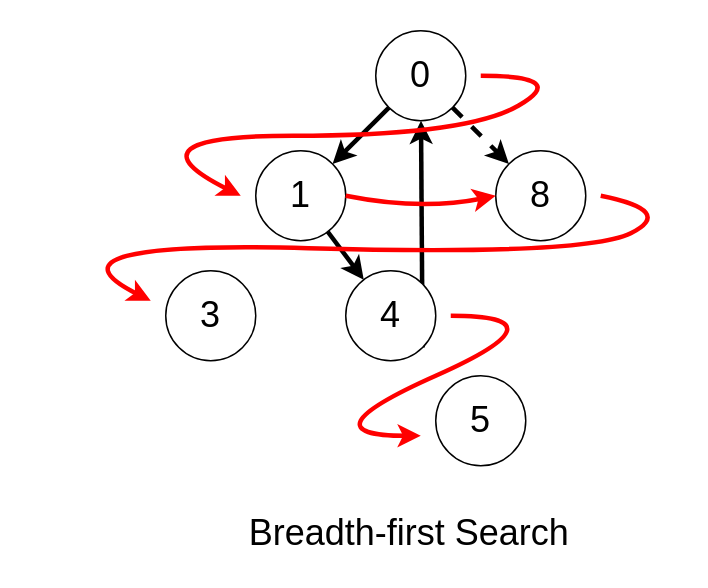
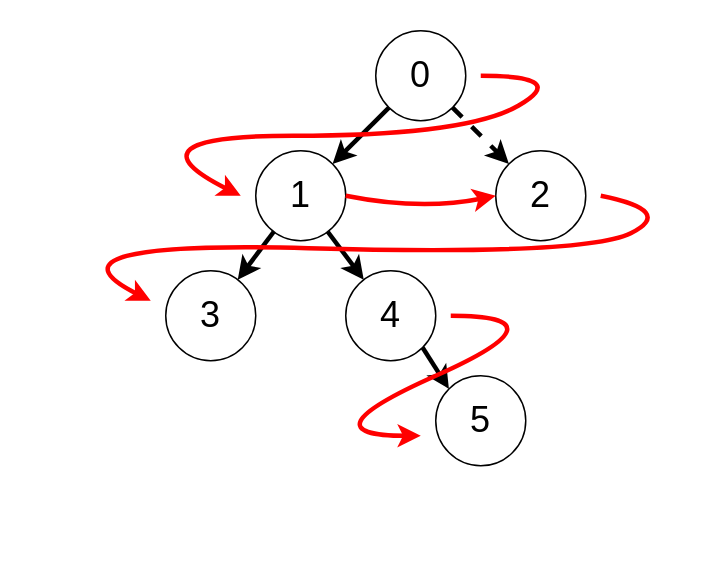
- <mxCell id="8" value="8" style="ellipse;whiteSpace=wrap;html=1;aspect=fixed;fontSize=24;" parent="1" vertex="1"><mxGeometry x="330" y="100" width="60" height="60" as="geometry" /></mxCell>
+ <mxCell id="8" value="2" style="ellipse;whiteSpace=wrap;html=1;aspect=fixed;fontSize=24;" parent="1" vertex="1"><mxGeometry x="330" y="100" width="60" height="60" as="geometry" /></mxCell>
- <mxCell id="10" style="rounded=0;orthogonalLoop=1;jettySize=auto;html=1;exitX=1;exitY=1;exitDx=0;exitDy=0;fontSize=24;strokeWidth=3;" parent="1" source="11" target="4" edge="1"><mxGeometry relative="1" as="geometry" /></mxCell>
+ <mxCell id="10" style="rounded=0;orthogonalLoop=1;jettySize=auto;html=1;exitX=1;exitY=1;exitDx=0;exitDy=0;entryX=0;entryY=0;entryDx=0;entryDy=0;fontSize=24;strokeWidth=3;" parent="1" source="11" target="12" edge="1"><mxGeometry relative="1" as="geometry" /></mxCell>
+ <mxCell id="6" style="rounded=0;orthogonalLoop=1;jettySize=auto;html=1;fontSize=24;strokeWidth=3;" parent="1" source="7" target="9" edge="1"><mxGeometry relative="1" as="geometry" /></mxCell>
- <mxCell id="17" value="&lt;div&gt;&lt;span style=&quot;background-color: initial; font-size: 24px;&quot;&gt;Breadth-first Search&lt;/span&gt;&lt;br&gt;&lt;/div&gt;" style="text;html=1;strokeColor=none;fillColor=none;align=center;verticalAlign=middle;whiteSpace=wrap;rounded=0;" parent="1" vertex="1"><mxGeometry x="130" y="340" width="285" height="30" as="geometry" /></mxCell>
